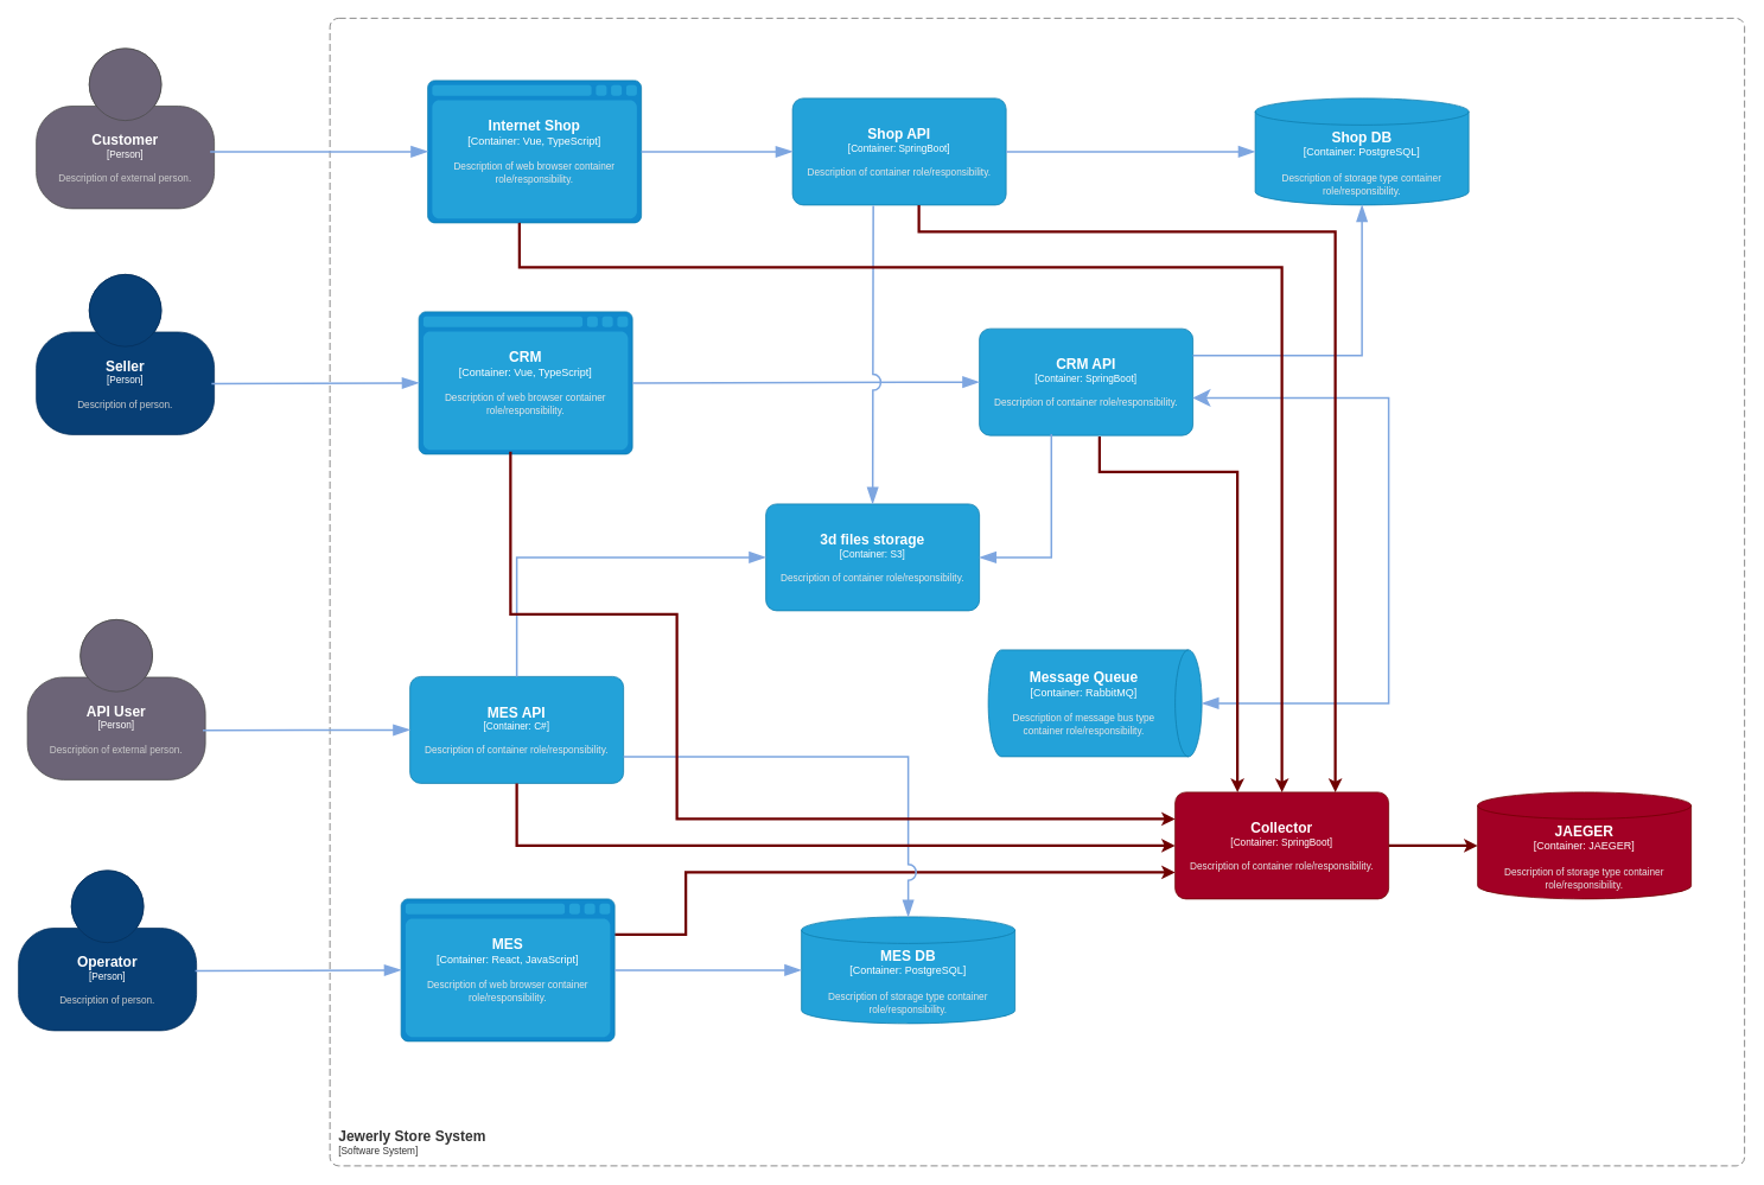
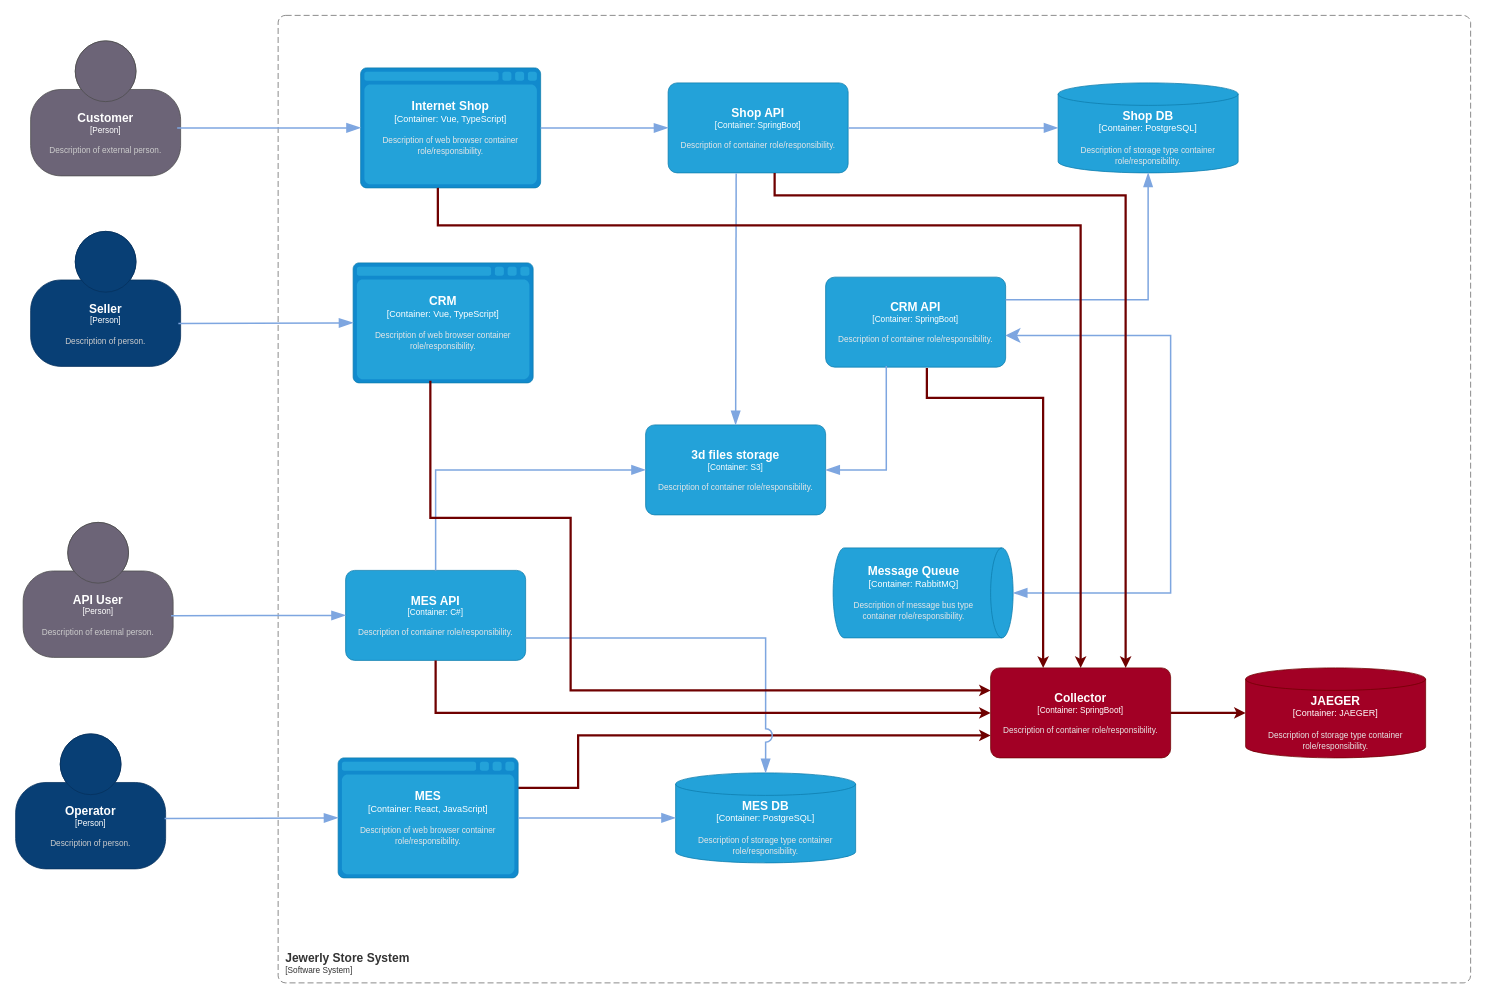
- <mxCell id="21" value="" style="endArrow=blockThin;html=1;fontSize=10;fontColor=#404040;strokeWidth=2;endFill=1;strokeColor=#7EA6E0;elbow=vertical;metaEdit=1;endSize=14;startSize=14;jumpStyle=arc;jumpSize=16;rounded=0;edgeStyle=orthogonalEdgeStyle;exitX=1;exitY=0.5;exitDx=0;exitDy=0;exitPerimeter=0;entryX=0;entryY=0.5;entryDx=0;entryDy=0;entryPerimeter=0;" edge="1" parent="1" source="13" target="20"><mxGeometry width="240" relative="1" as="geometry"><mxPoint x="740" y="380" as="sourcePoint" /><mxPoint x="950" y="430" as="targetPoint" /></mxGeometry></mxCell>
